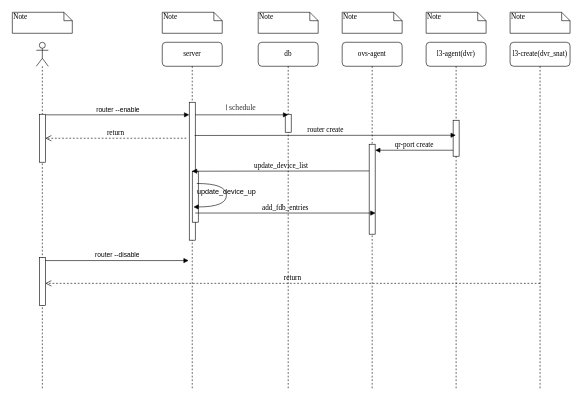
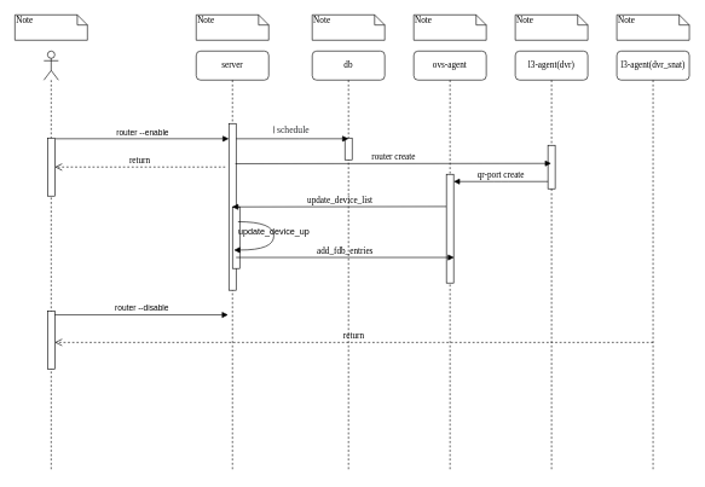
- <mxCell id="11" value="l3-create(dvr_snat)" style="shape=umlLifeline;perimeter=lifelinePerimeter;whiteSpace=wrap;html=1;container=1;collapsible=0;recursiveResize=0;outlineConnect=0;rounded=1;shadow=0;comic=0;labelBackgroundColor=none;strokeWidth=1;fontFamily=Verdana;fontSize=12;align=center;" parent="1" vertex="1"><mxGeometry x="850" y="70" width="100" height="580" as="geometry" /></mxCell>
+ <mxCell id="11" value="l3-agent(dvr_snat)" style="shape=umlLifeline;perimeter=lifelinePerimeter;whiteSpace=wrap;html=1;container=1;collapsible=0;recursiveResize=0;outlineConnect=0;rounded=1;shadow=0;comic=0;labelBackgroundColor=none;strokeWidth=1;fontFamily=Verdana;fontSize=12;align=center;" parent="1" vertex="1"><mxGeometry x="850" y="70" width="100" height="580" as="geometry" /></mxCell>
